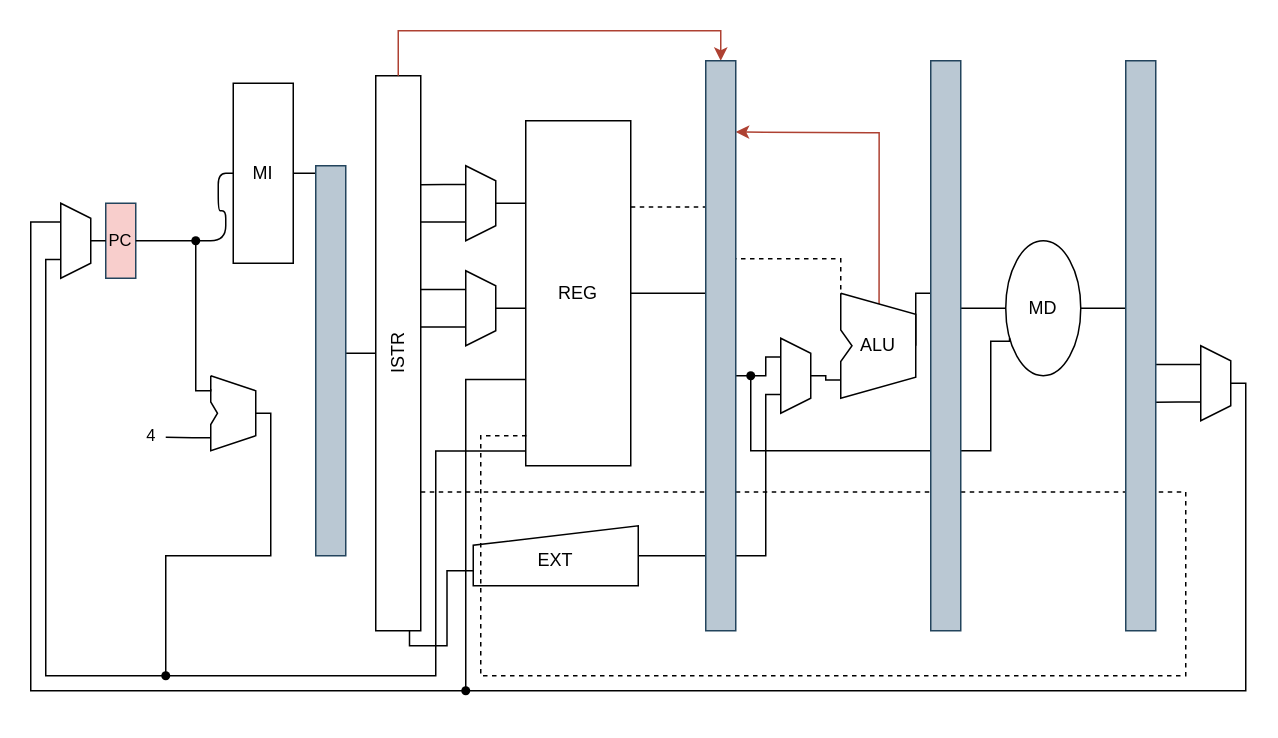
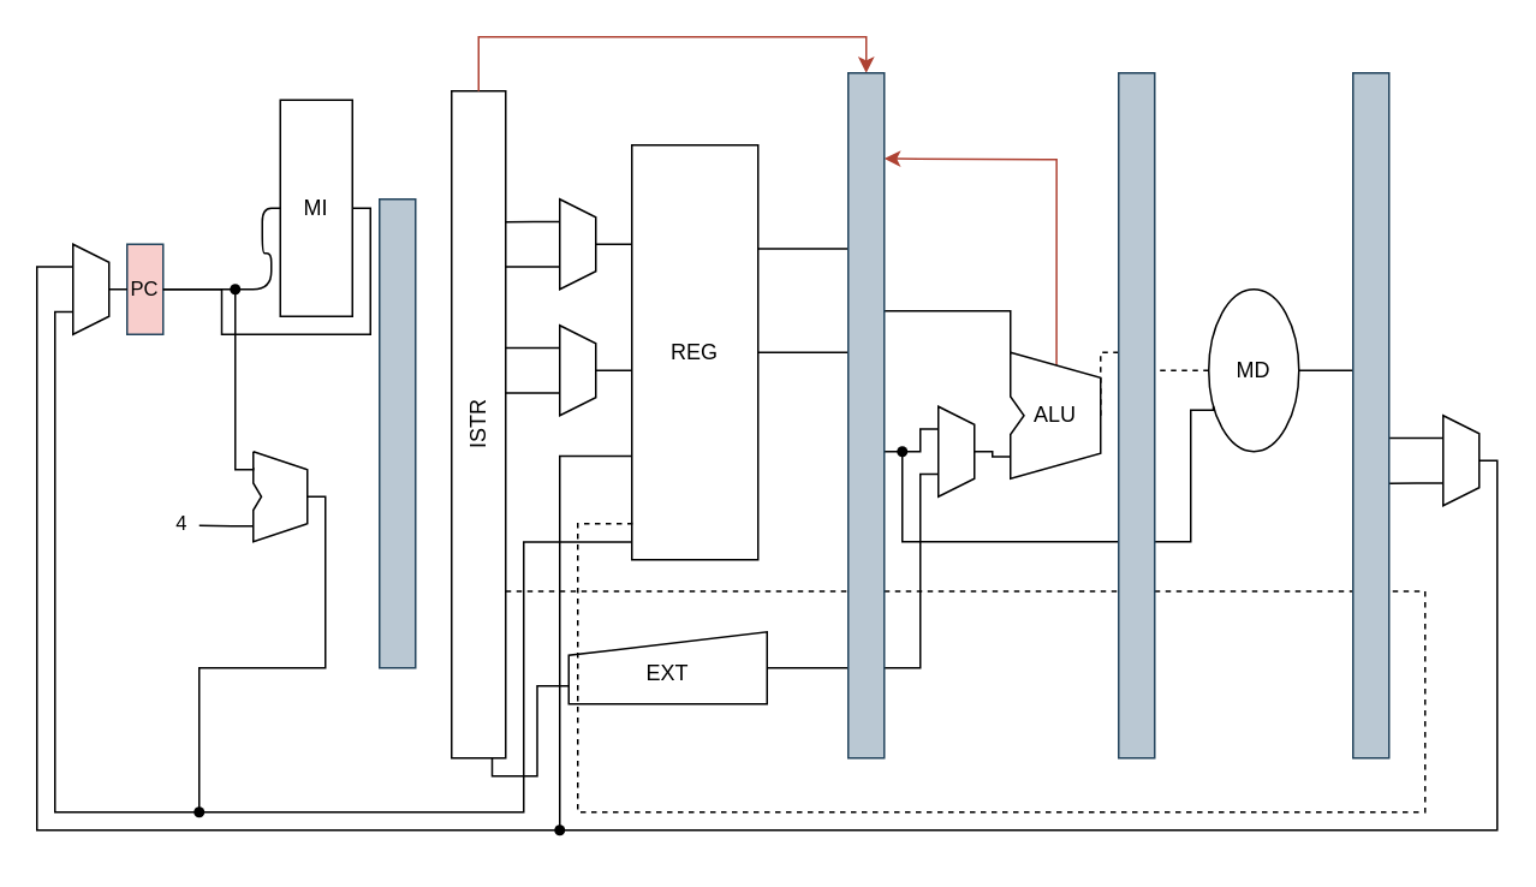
- <mxCell id="19" style="edgeStyle=orthogonalEdgeStyle;rounded=0;html=1;exitX=0.25;exitY=0;exitDx=0;exitDy=0;entryX=0;entryY=0.175;entryDx=0;entryDy=0;entryPerimeter=0;fontSize=11;endArrow=none;endFill=0;dashed=1;" parent="1" source="21" target="28" edge="1"><mxGeometry relative="1" as="geometry"><Array as="points"><mxPoint x="480" y="138" /><mxPoint x="480" y="172" /></Array></mxGeometry></mxCell>
+ <mxCell id="19" style="edgeStyle=orthogonalEdgeStyle;rounded=0;html=1;exitX=0.25;exitY=0;exitDx=0;exitDy=0;entryX=0;entryY=0.175;entryDx=0;entryDy=0;entryPerimeter=0;fontSize=11;endArrow=none;endFill=0;" parent="1" source="21" target="28" edge="1"><mxGeometry relative="1" as="geometry"><Array as="points"><mxPoint x="480" y="138" /><mxPoint x="480" y="172" /></Array></mxGeometry></mxCell>
- <mxCell id="27" style="edgeStyle=orthogonalEdgeStyle;rounded=0;html=1;exitX=1;exitY=0.5;exitDx=0;exitDy=0;exitPerimeter=0;entryX=0;entryY=0.5;entryDx=0;entryDy=0;fontSize=11;endArrow=none;endFill=0;" parent="1" source="28" target="31" edge="1"><mxGeometry relative="1" as="geometry"><Array as="points"><mxPoint x="630" y="195" /><mxPoint x="630" y="205" /></Array></mxGeometry></mxCell>
+ <mxCell id="27" style="edgeStyle=orthogonalEdgeStyle;rounded=0;html=1;exitX=1;exitY=0.5;exitDx=0;exitDy=0;exitPerimeter=0;entryX=0;entryY=0.5;entryDx=0;entryDy=0;fontSize=11;endArrow=none;endFill=0;dashed=1;" parent="1" source="28" target="31" edge="1"><mxGeometry relative="1" as="geometry"><Array as="points"><mxPoint x="630" y="195" /><mxPoint x="630" y="205" /></Array></mxGeometry></mxCell>
- <mxCell id="32" style="edgeStyle=orthogonalEdgeStyle;html=1;exitX=0.5;exitY=0;exitDx=0;exitDy=0;entryX=0.5;entryY=1;entryDx=0;entryDy=0;fontSize=11;endArrow=none;endFill=0;rounded=0;" parent="1" source="33" target="14" edge="1"><mxGeometry relative="1" as="geometry" /></mxCell>
+ <mxCell id="32" style="edgeStyle=orthogonalEdgeStyle;html=1;exitX=0.5;exitY=0;exitDx=0;exitDy=0;fontSize=11;endArrow=none;endFill=0;rounded=0;" parent="1" source="33" target="10" edge="1"><mxGeometry relative="1" as="geometry" /></mxCell>
